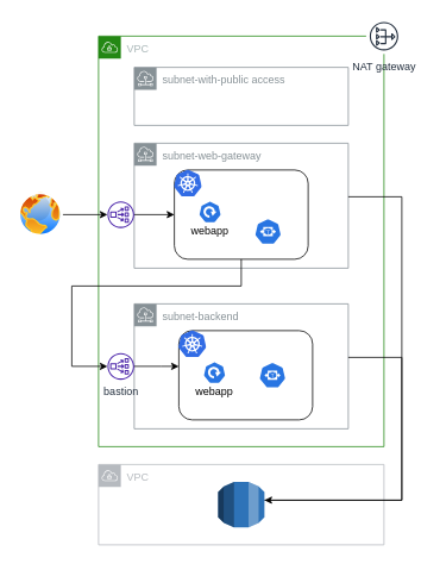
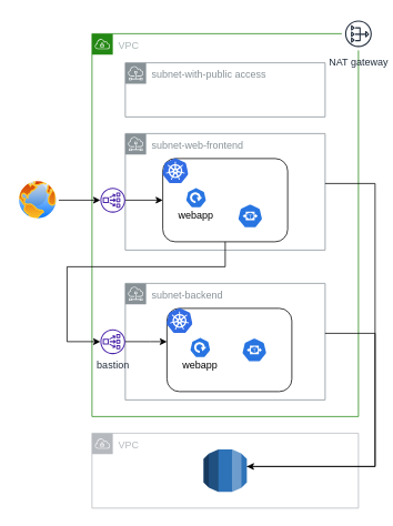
- <mxCell id="3" value="subnet-web-gateway" style="sketch=0;outlineConnect=0;gradientColor=none;html=1;whiteSpace=wrap;fontSize=12;fontStyle=0;shape=mxgraph.aws4.group;grIcon=mxgraph.aws4.group_subnet;strokeColor=#879196;fillColor=none;verticalAlign=top;align=left;spacingLeft=30;fontColor=#879196;dashed=0;" parent="2" vertex="1"><mxGeometry x="40" y="120" width="240" height="140" as="geometry" /></mxCell>
+ <mxCell id="3" value="subnet-web-frontend" style="sketch=0;outlineConnect=0;gradientColor=none;html=1;whiteSpace=wrap;fontSize=12;fontStyle=0;shape=mxgraph.aws4.group;grIcon=mxgraph.aws4.group_subnet;strokeColor=#879196;fillColor=none;verticalAlign=top;align=left;spacingLeft=30;fontColor=#879196;dashed=0;" parent="2" vertex="1"><mxGeometry x="40" y="120" width="240" height="140" as="geometry" /></mxCell>
